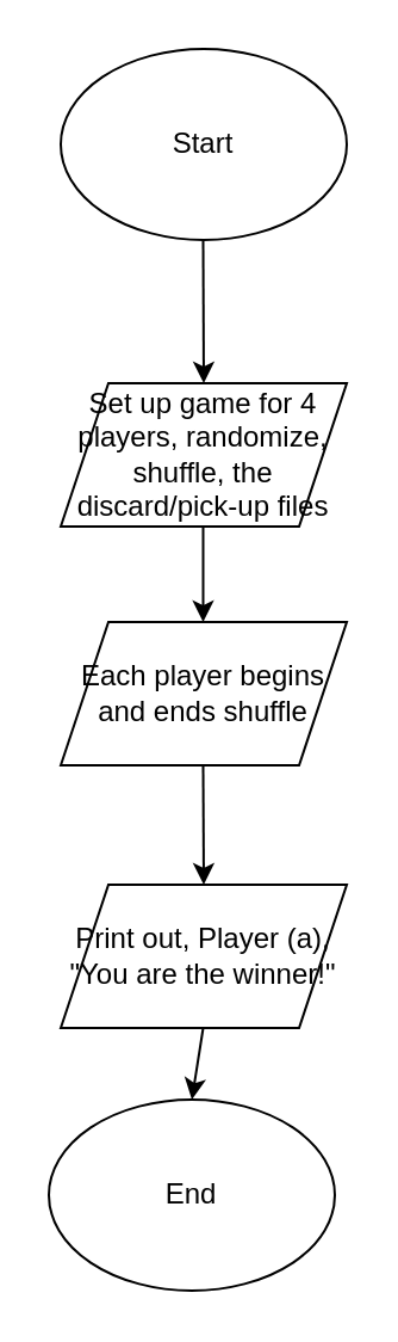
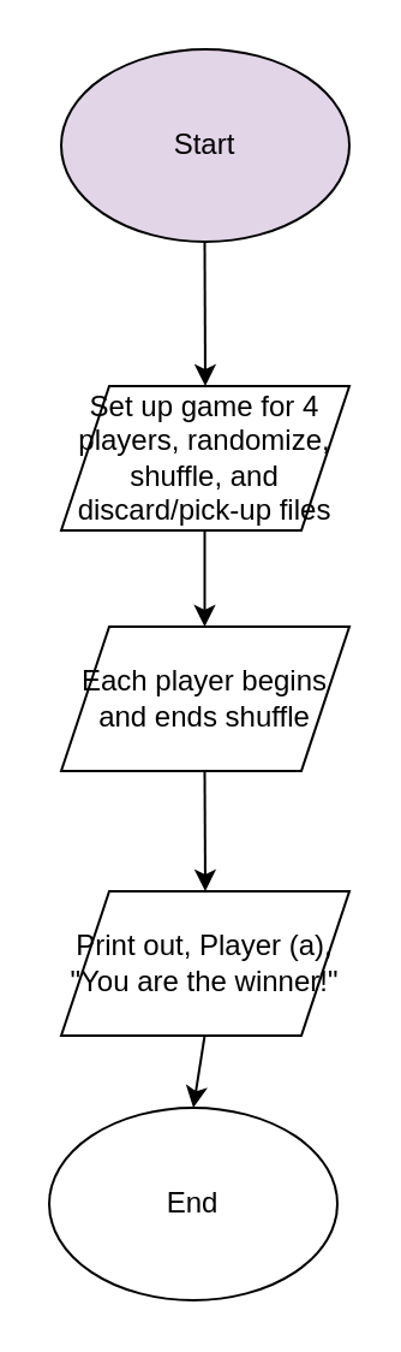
- <mxCell id="2" value="Start" style="ellipse;whiteSpace=wrap;html=1;" parent="1" vertex="1"><mxGeometry x="25" y="20" width="120" height="80" as="geometry" /></mxCell>
+ <mxCell id="2" value="Start" style="ellipse;whiteSpace=wrap;html=1;fillColor=#e1d5e7;" parent="1" vertex="1"><mxGeometry x="25" y="20" width="120" height="80" as="geometry" /></mxCell>
- <mxCell id="3" value="Set up game for 4 players, randomize, shuffle, the discard/pick-up files" style="shape=parallelogram;perimeter=parallelogramPerimeter;whiteSpace=wrap;html=1;fixedSize=1;" parent="1" vertex="1"><mxGeometry x="25" y="160" width="120" height="60" as="geometry" /></mxCell>
+ <mxCell id="3" value="Set up game for 4 players, randomize, shuffle, and discard/pick-up files" style="shape=parallelogram;perimeter=parallelogramPerimeter;whiteSpace=wrap;html=1;fixedSize=1;" parent="1" vertex="1"><mxGeometry x="25" y="160" width="120" height="60" as="geometry" /></mxCell>
